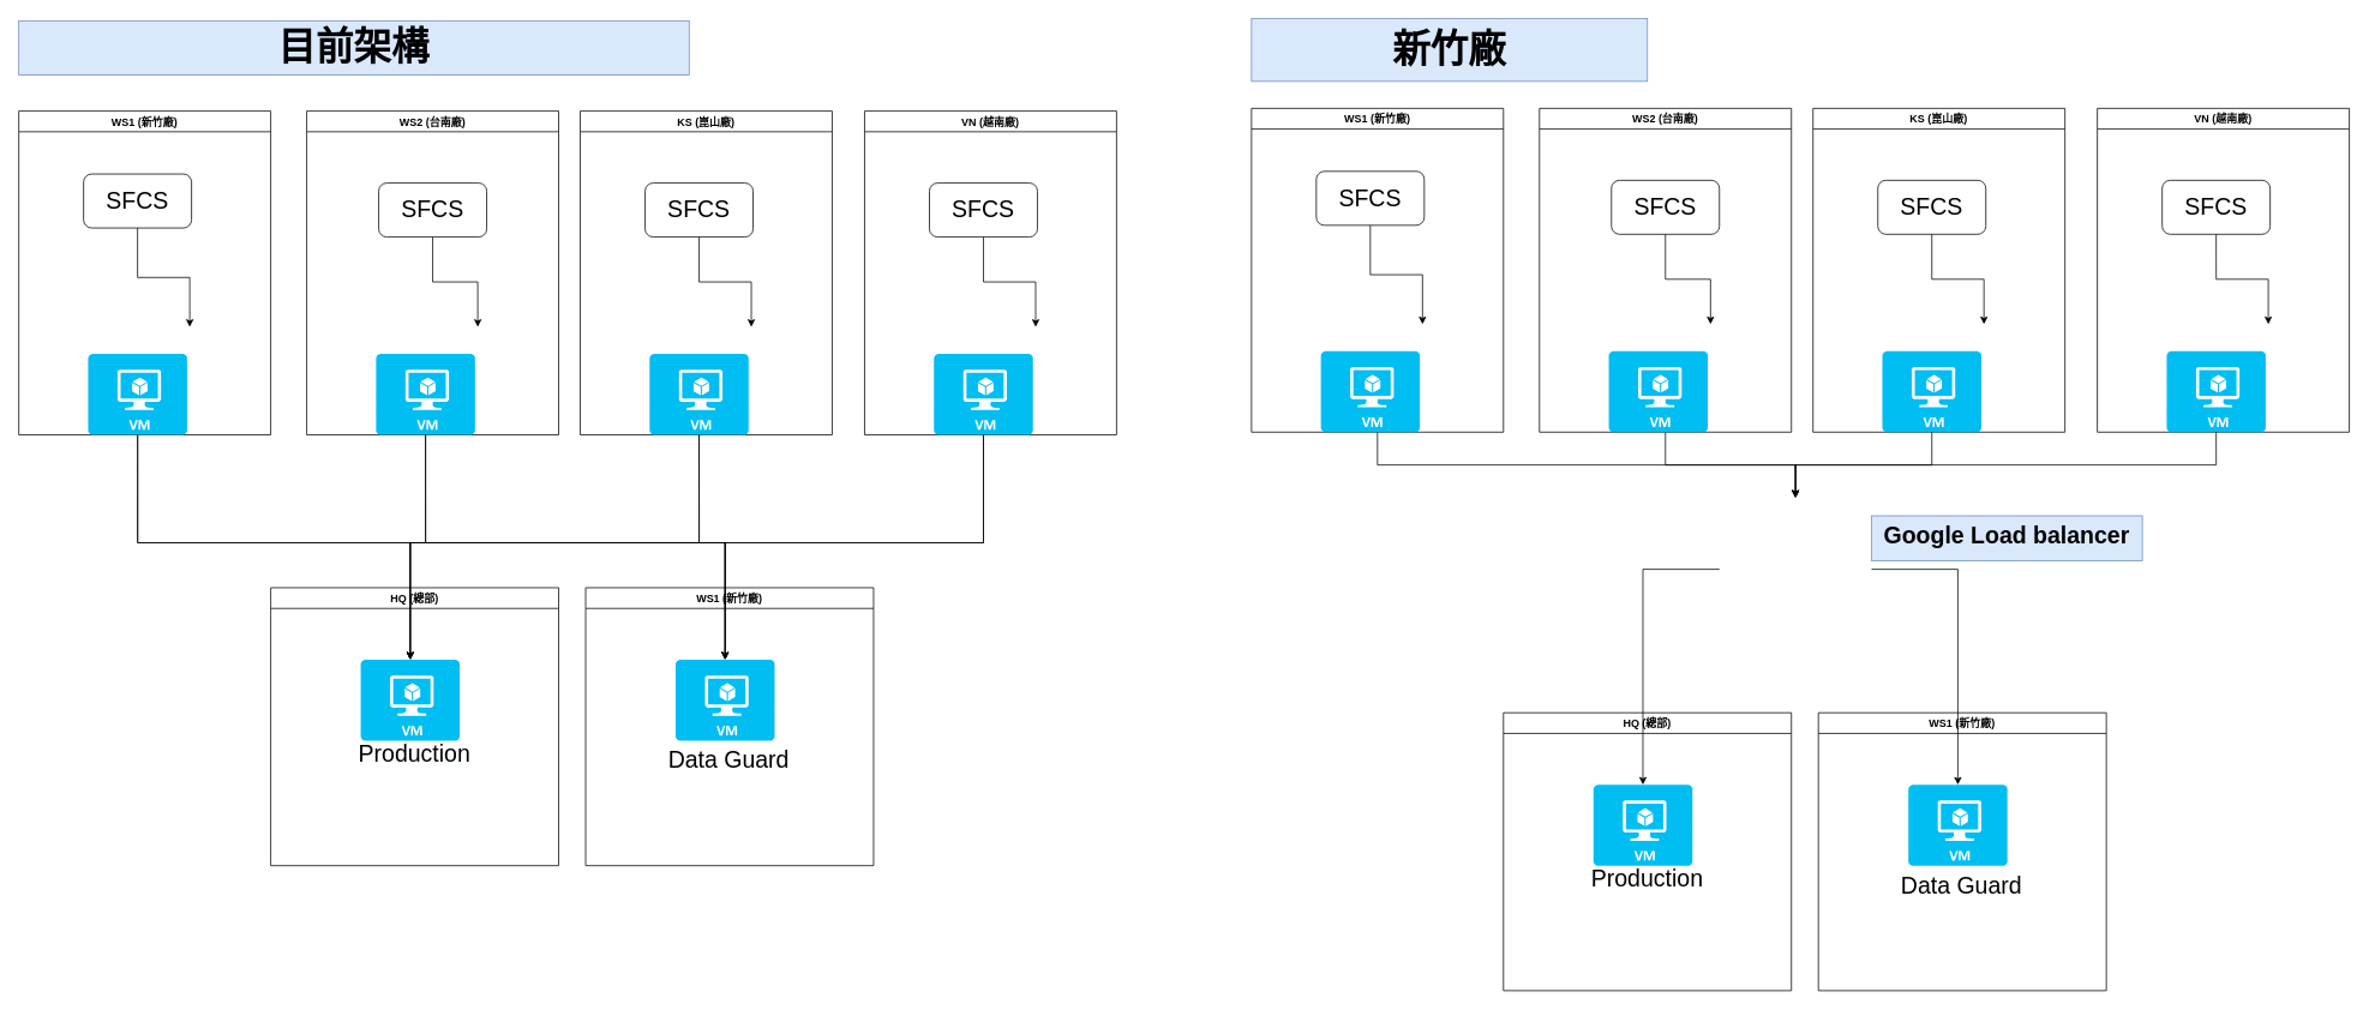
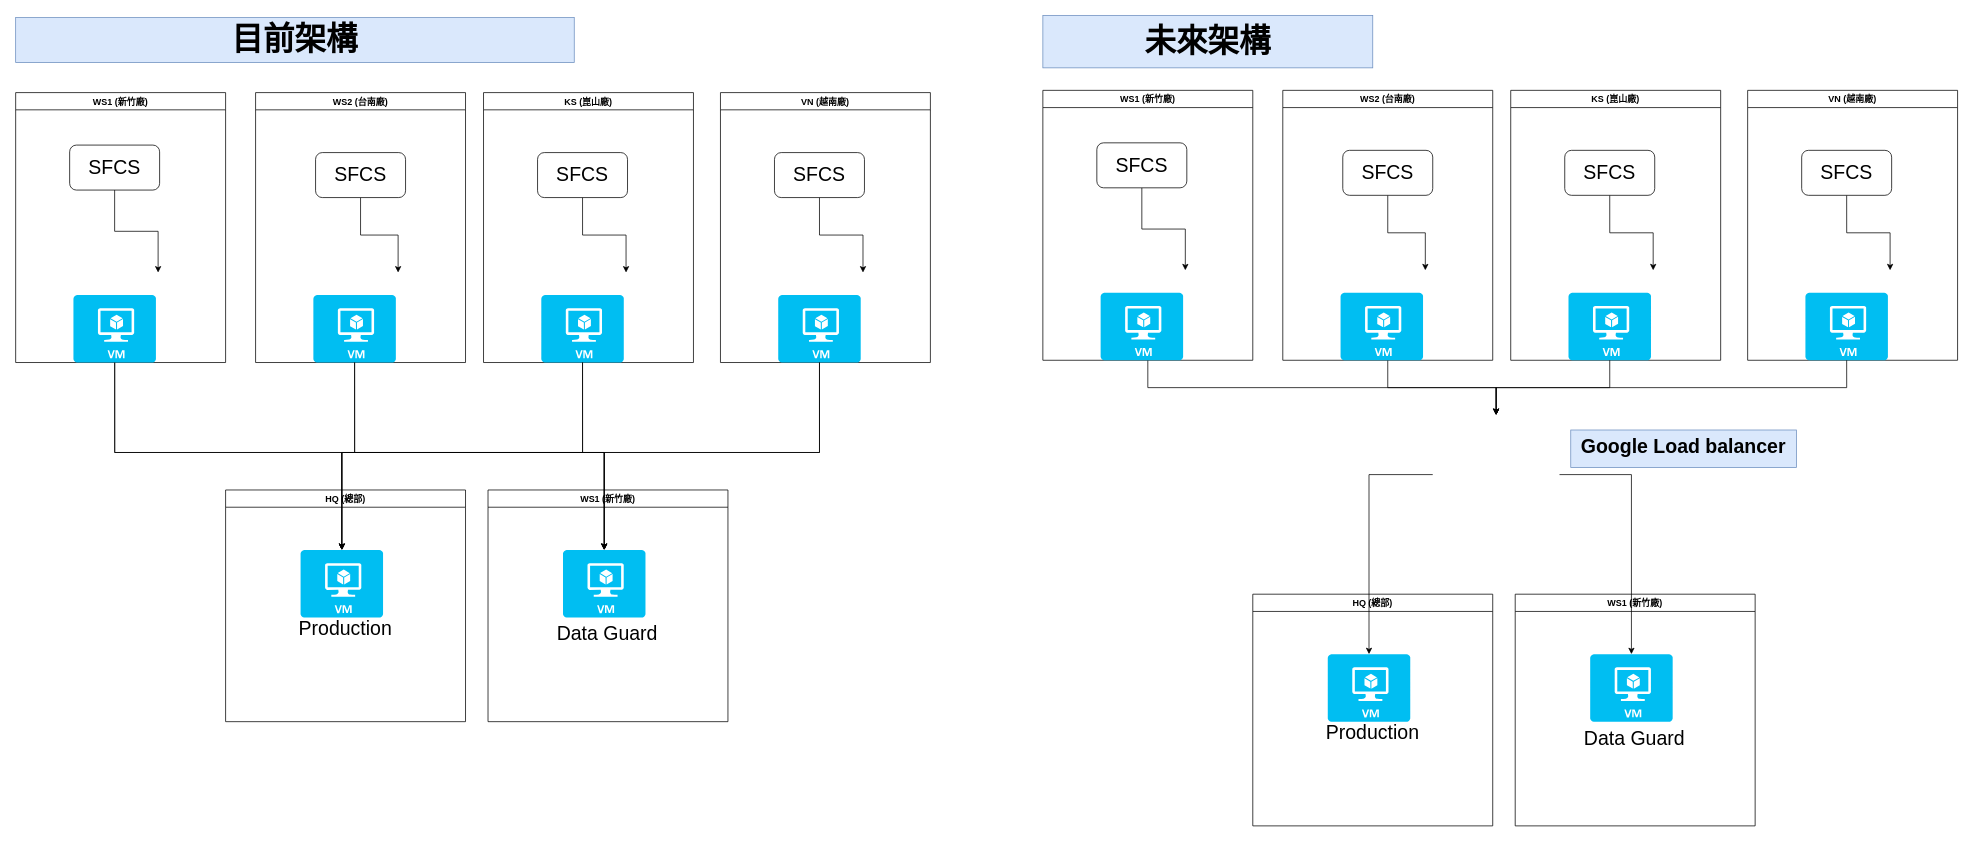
- <mxCell id="81" value="&lt;font style=&quot;font-size: 42px&quot;&gt;&lt;b&gt;新竹廠&lt;/b&gt;&lt;/font&gt;" style="text;html=1;strokeColor=#6c8ebf;fillColor=#dae8fc;align=center;verticalAlign=middle;whiteSpace=wrap;rounded=0;fontSize=26;" vertex="1" parent="1"><mxGeometry x="1390" y="20" width="440" height="70" as="geometry" /></mxCell>
+ <mxCell id="81" value="&lt;font style=&quot;font-size: 42px&quot;&gt;&lt;b&gt;未來架構&lt;/b&gt;&lt;/font&gt;" style="text;html=1;strokeColor=#6c8ebf;fillColor=#dae8fc;align=center;verticalAlign=middle;whiteSpace=wrap;rounded=0;fontSize=26;" vertex="1" parent="1"><mxGeometry x="1390" y="20" width="440" height="70" as="geometry" /></mxCell>
- <mxCell id="87" value="&lt;b&gt;Google Load balancer&lt;/b&gt;" style="text;whiteSpace=wrap;html=1;fontSize=26;fillColor=#dae8fc;strokeColor=#6c8ebf;align=center;" vertex="1" parent="1"><mxGeometry x="2079.08" y="573" width="300.92" height="50" as="geometry" /></mxCell>
+ <mxCell id="87" value="&lt;b&gt;Google Load balancer&lt;/b&gt;" style="text;whiteSpace=wrap;html=1;fontSize=26;fillColor=#dae8fc;strokeColor=#6c8ebf;align=center;" vertex="1" parent="1"><mxGeometry x="2094.08" y="573" width="300.92" height="50" as="geometry" /></mxCell>
